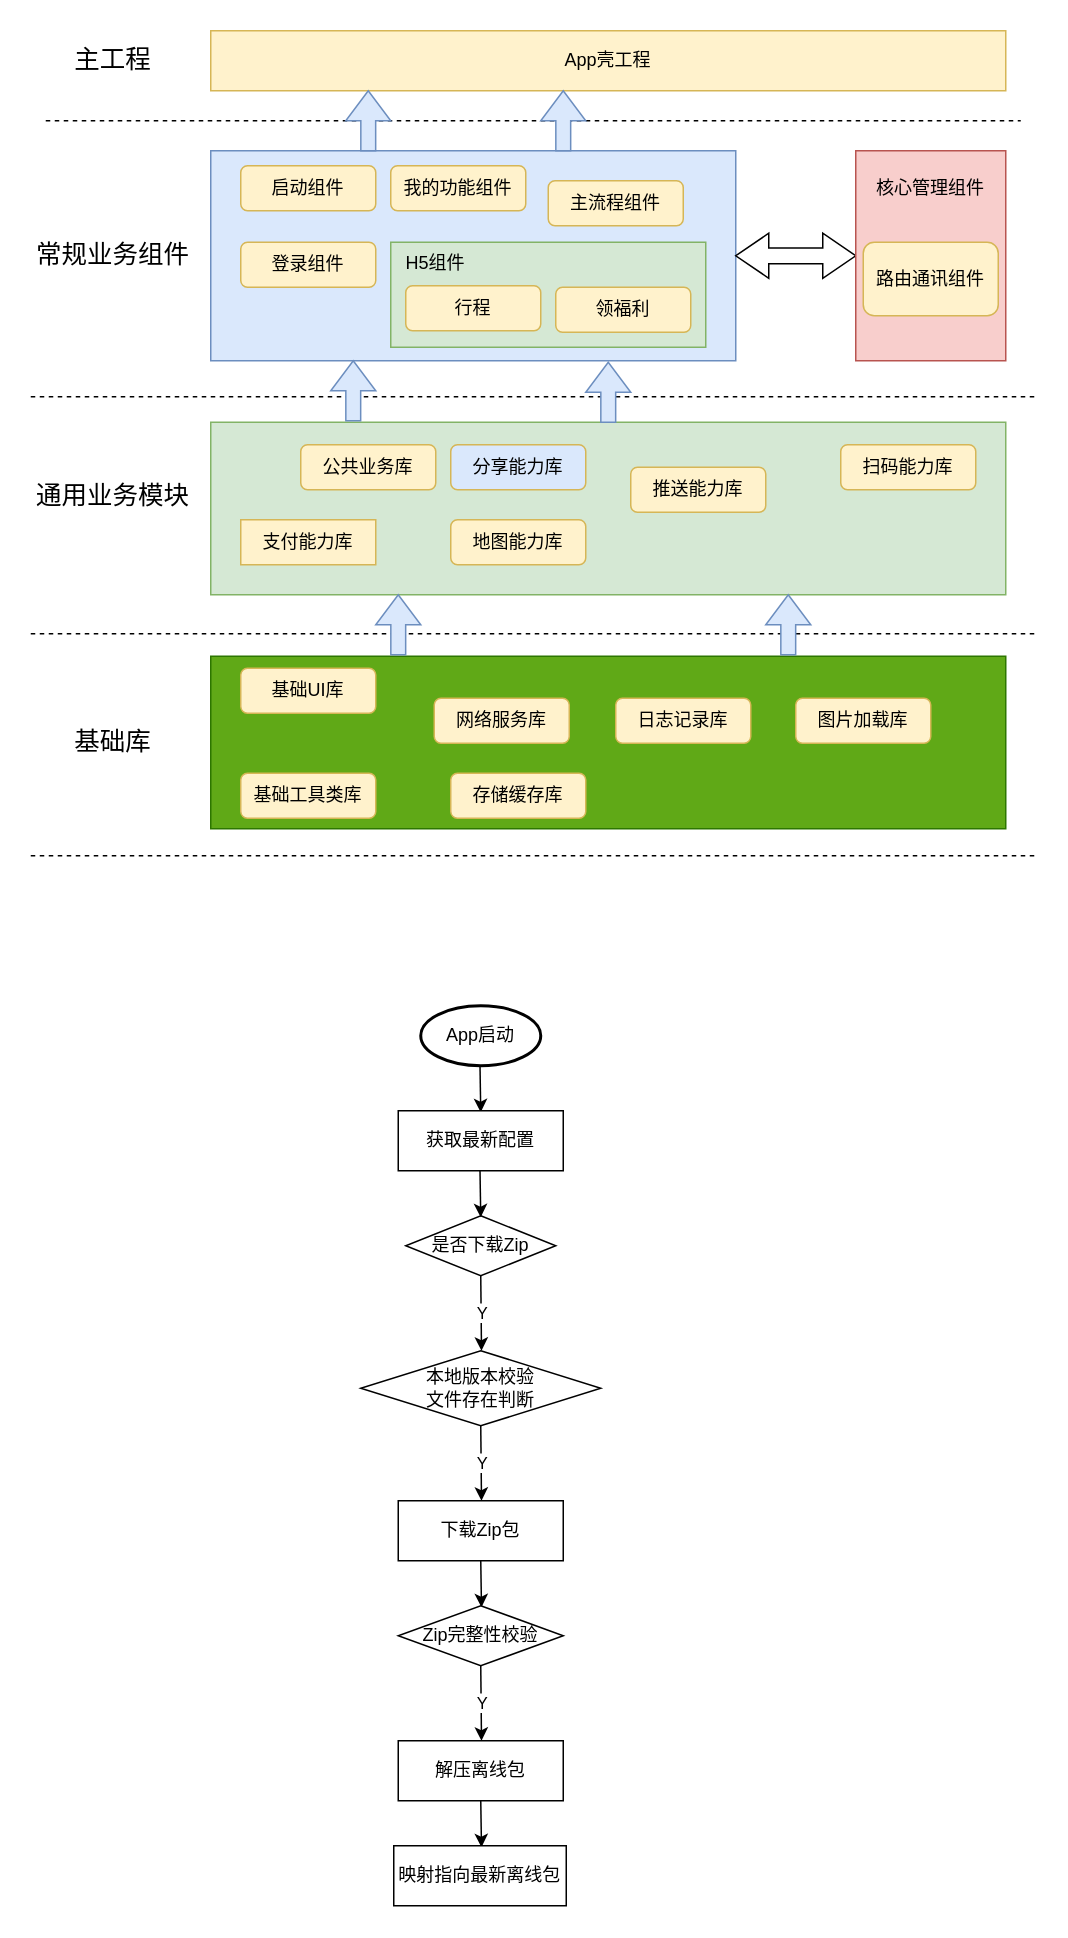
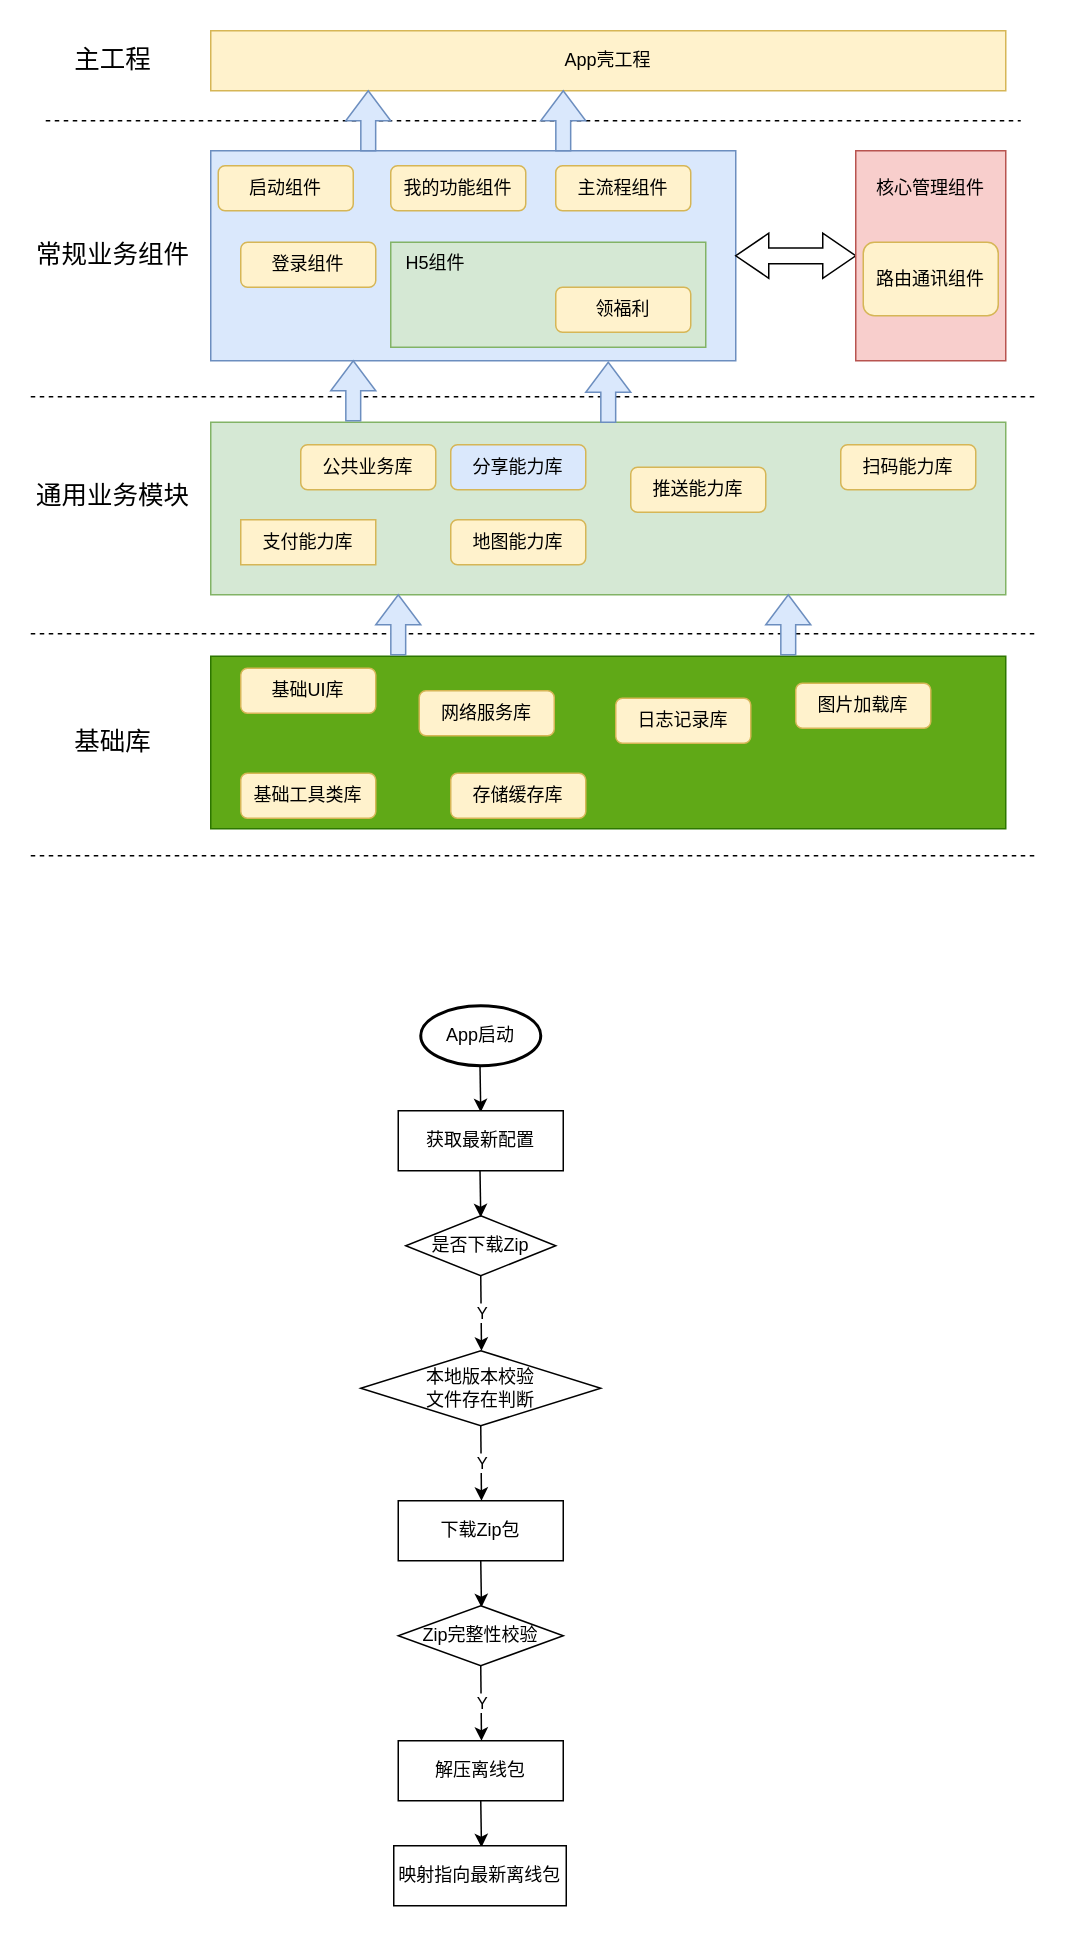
- <mxCell id="7" value="启动组件" style="rounded=1;whiteSpace=wrap;html=1;fillColor=#fff2cc;strokeColor=#d6b656;" parent="1" vertex="1"><mxGeometry x="160" y="110" width="90" height="30" as="geometry" /></mxCell>
+ <mxCell id="7" value="启动组件" style="rounded=1;whiteSpace=wrap;html=1;fillColor=#fff2cc;strokeColor=#d6b656;" parent="1" vertex="1"><mxGeometry x="145" y="110" width="90" height="30" as="geometry" /></mxCell>
- <mxCell id="9" value="主流程组件" style="rounded=1;whiteSpace=wrap;html=1;fillColor=#fff2cc;strokeColor=#d6b656;" parent="1" vertex="1"><mxGeometry x="365" y="120" width="90" height="30" as="geometry" /></mxCell>
+ <mxCell id="9" value="主流程组件" style="rounded=1;whiteSpace=wrap;html=1;fillColor=#fff2cc;strokeColor=#d6b656;" parent="1" vertex="1"><mxGeometry x="370" y="110" width="90" height="30" as="geometry" /></mxCell>
- <mxCell id="13" value="行程" style="rounded=1;whiteSpace=wrap;html=1;fillColor=#fff2cc;strokeColor=#d6b656;" parent="1" vertex="1"><mxGeometry x="270" y="190" width="90" height="30" as="geometry" /></mxCell>
- <mxCell id="32" value="网络服务库" style="rounded=1;whiteSpace=wrap;html=1;fillColor=#fff2cc;strokeColor=#d6b656;" parent="1" vertex="1"><mxGeometry x="289" y="465" width="90" height="30" as="geometry" /></mxCell>
+ <mxCell id="32" value="网络服务库" style="rounded=1;whiteSpace=wrap;html=1;fillColor=#fff2cc;strokeColor=#d6b656;" parent="1" vertex="1"><mxGeometry x="279" y="460" width="90" height="30" as="geometry" /></mxCell>
- <mxCell id="34" value="图片加载库" style="rounded=1;whiteSpace=wrap;html=1;fillColor=#fff2cc;strokeColor=#d6b656;" parent="1" vertex="1"><mxGeometry x="530" y="465" width="90" height="30" as="geometry" /></mxCell>
+ <mxCell id="34" value="图片加载库" style="rounded=1;whiteSpace=wrap;html=1;fillColor=#fff2cc;strokeColor=#d6b656;" parent="1" vertex="1"><mxGeometry x="530" y="455" width="90" height="30" as="geometry" /></mxCell>
